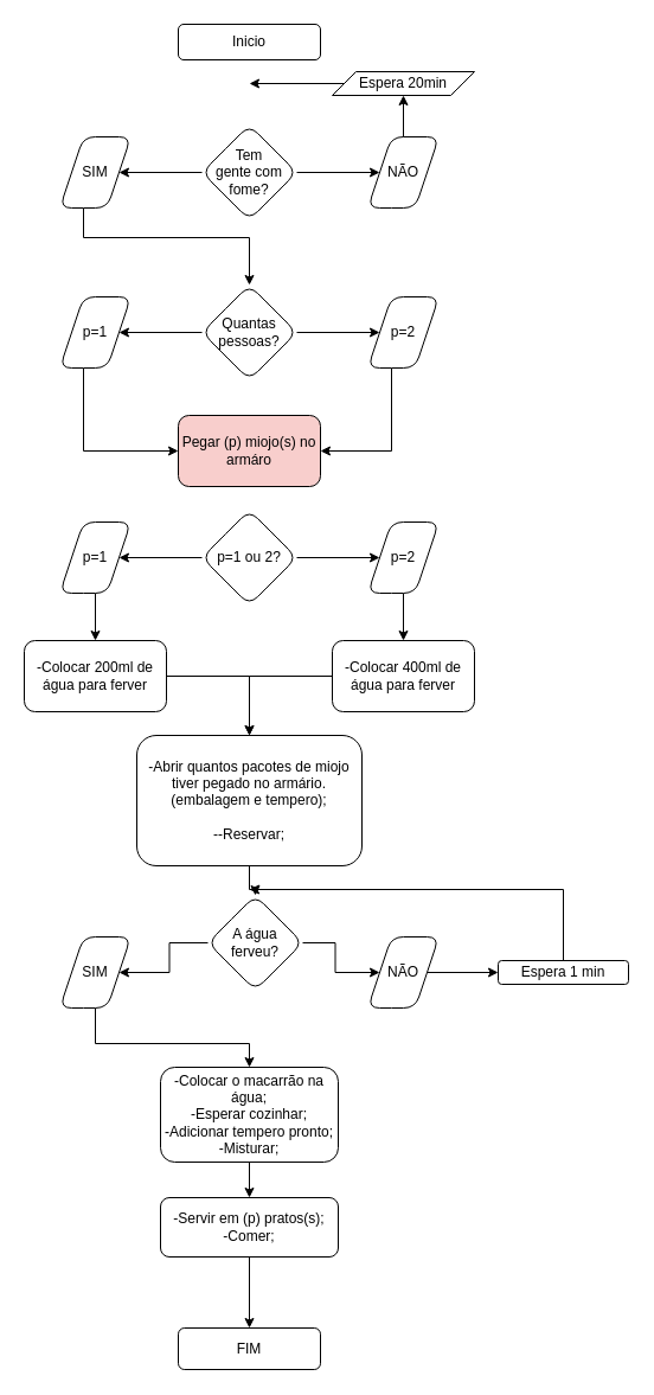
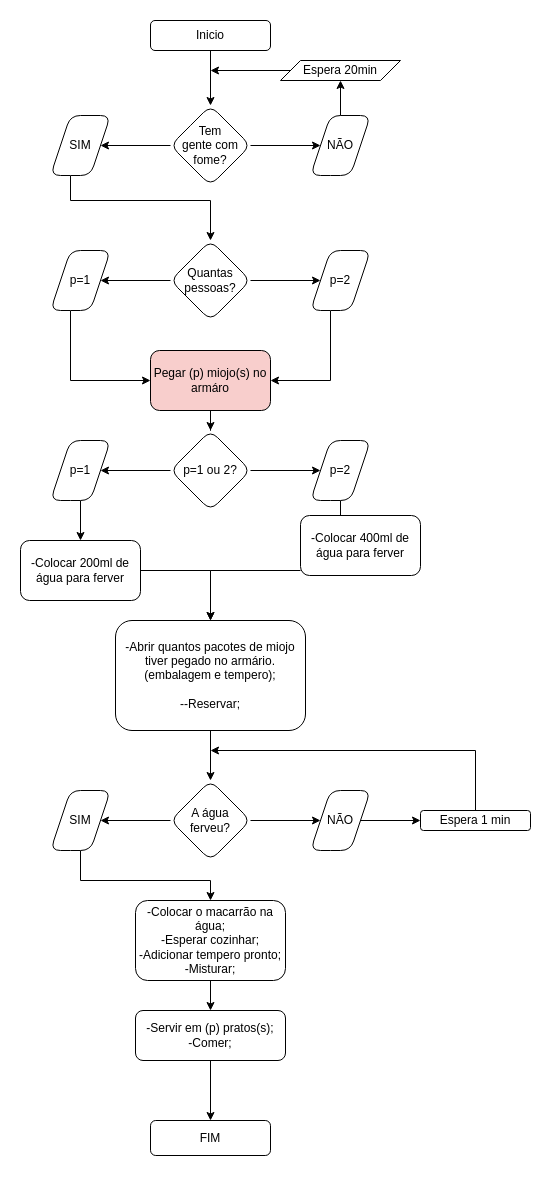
+ <mxCell id="2" value="" style="edgeStyle=orthogonalEdgeStyle;rounded=0;orthogonalLoop=1;jettySize=auto;html=1;" edge="1" parent="1" source="3" target="6"><mxGeometry relative="1" as="geometry" /></mxCell>
+ <mxCell id="20" value="" style="edgeStyle=orthogonalEdgeStyle;rounded=0;orthogonalLoop=1;jettySize=auto;html=1;" edge="1" parent="1" source="21" target="24"><mxGeometry relative="1" as="geometry" /></mxCell>
- <mxCell id="32" value="-Colocar 400ml de água para ferver" style="rounded=1;whiteSpace=wrap;html=1;" vertex="1" parent="1"><mxGeometry x="280" y="540" width="120" height="60" as="geometry" /></mxCell>
+ <mxCell id="32" value="-Colocar 400ml de água para ferver" style="rounded=1;whiteSpace=wrap;html=1;" vertex="1" parent="1"><mxGeometry x="300" y="515" width="120" height="60" as="geometry" /></mxCell>
- <mxCell id="37" value="A água ferveu?" style="rhombus;whiteSpace=wrap;html=1;rounded=1;" vertex="1" parent="1"><mxGeometry x="175" y="755" width="80" height="80" as="geometry" /></mxCell>
+ <mxCell id="37" value="A água ferveu?" style="rhombus;whiteSpace=wrap;html=1;rounded=1;" vertex="1" parent="1"><mxGeometry x="170" y="780" width="80" height="80" as="geometry" /></mxCell>
